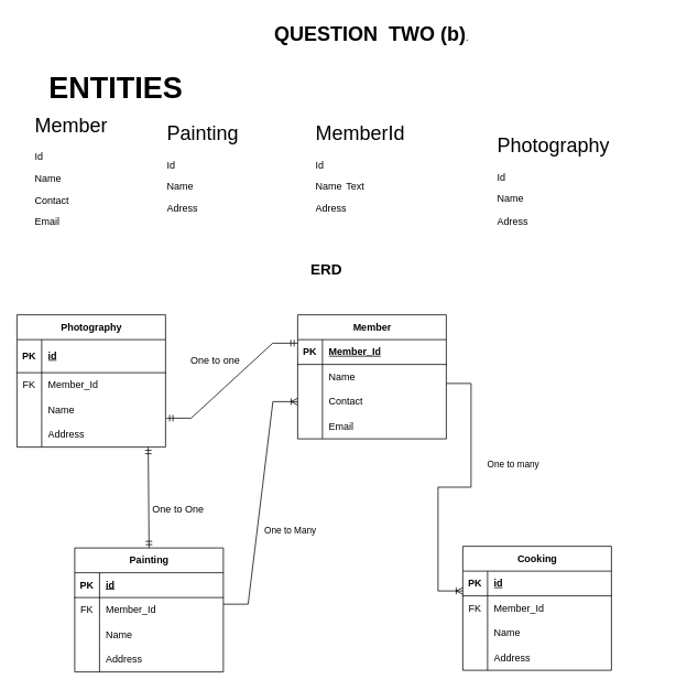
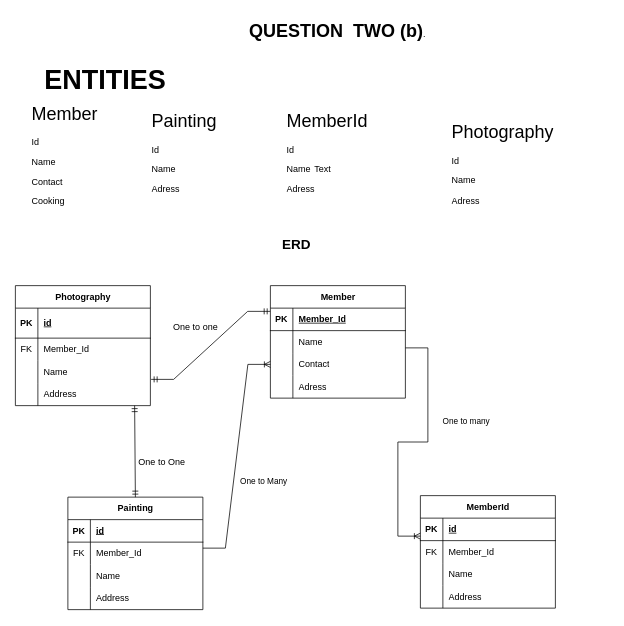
- <mxCell id="4" value="&lt;h1 style=&quot;margin-top: 0px;&quot;&gt;&lt;span style=&quot;font-weight: normal;&quot;&gt;Member&lt;/span&gt;&lt;/h1&gt;&lt;p&gt;Id&lt;/p&gt;&lt;p&gt;Name&lt;/p&gt;&lt;p&gt;Contact&lt;/p&gt;&lt;p&gt;Email&amp;nbsp;&lt;/p&gt;" style="text;html=1;whiteSpace=wrap;overflow=hidden;rounded=0;" vertex="1" parent="1"><mxGeometry x="40" y="130" width="180" height="200" as="geometry" /></mxCell>
+ <mxCell id="4" value="&lt;h1 style=&quot;margin-top: 0px;&quot;&gt;&lt;span style=&quot;font-weight: normal;&quot;&gt;Member&lt;/span&gt;&lt;/h1&gt;&lt;p&gt;Id&lt;/p&gt;&lt;p&gt;Name&lt;/p&gt;&lt;p&gt;Contact&lt;/p&gt;&lt;p&gt;Cooking&amp;nbsp;&lt;/p&gt;" style="text;html=1;whiteSpace=wrap;overflow=hidden;rounded=0;" vertex="1" parent="1"><mxGeometry x="40" y="130" width="180" height="200" as="geometry" /></mxCell>
- <mxCell id="22" value="Email" style="shape=partialRectangle;connectable=0;fillColor=none;top=0;left=0;bottom=0;right=0;align=left;spacingLeft=6;overflow=hidden;whiteSpace=wrap;html=1;" vertex="1" parent="20"><mxGeometry x="30" width="150" height="30" as="geometry"><mxRectangle width="150" height="30" as="alternateBounds" /></mxGeometry></mxCell>
+ <mxCell id="22" value="Adress" style="shape=partialRectangle;connectable=0;fillColor=none;top=0;left=0;bottom=0;right=0;align=left;spacingLeft=6;overflow=hidden;whiteSpace=wrap;html=1;" vertex="1" parent="20"><mxGeometry x="30" width="150" height="30" as="geometry"><mxRectangle width="150" height="30" as="alternateBounds" /></mxGeometry></mxCell>
- <mxCell id="49" value="Cooking" style="shape=table;startSize=30;container=1;collapsible=1;childLayout=tableLayout;fixedRows=1;rowLines=0;fontStyle=1;align=center;resizeLast=1;html=1;" vertex="1" parent="1"><mxGeometry x="560" y="660" width="180" height="150" as="geometry" /></mxCell>
+ <mxCell id="49" value="MemberId" style="shape=table;startSize=30;container=1;collapsible=1;childLayout=tableLayout;fixedRows=1;rowLines=0;fontStyle=1;align=center;resizeLast=1;html=1;" vertex="1" parent="1"><mxGeometry x="560" y="660" width="180" height="150" as="geometry" /></mxCell>
